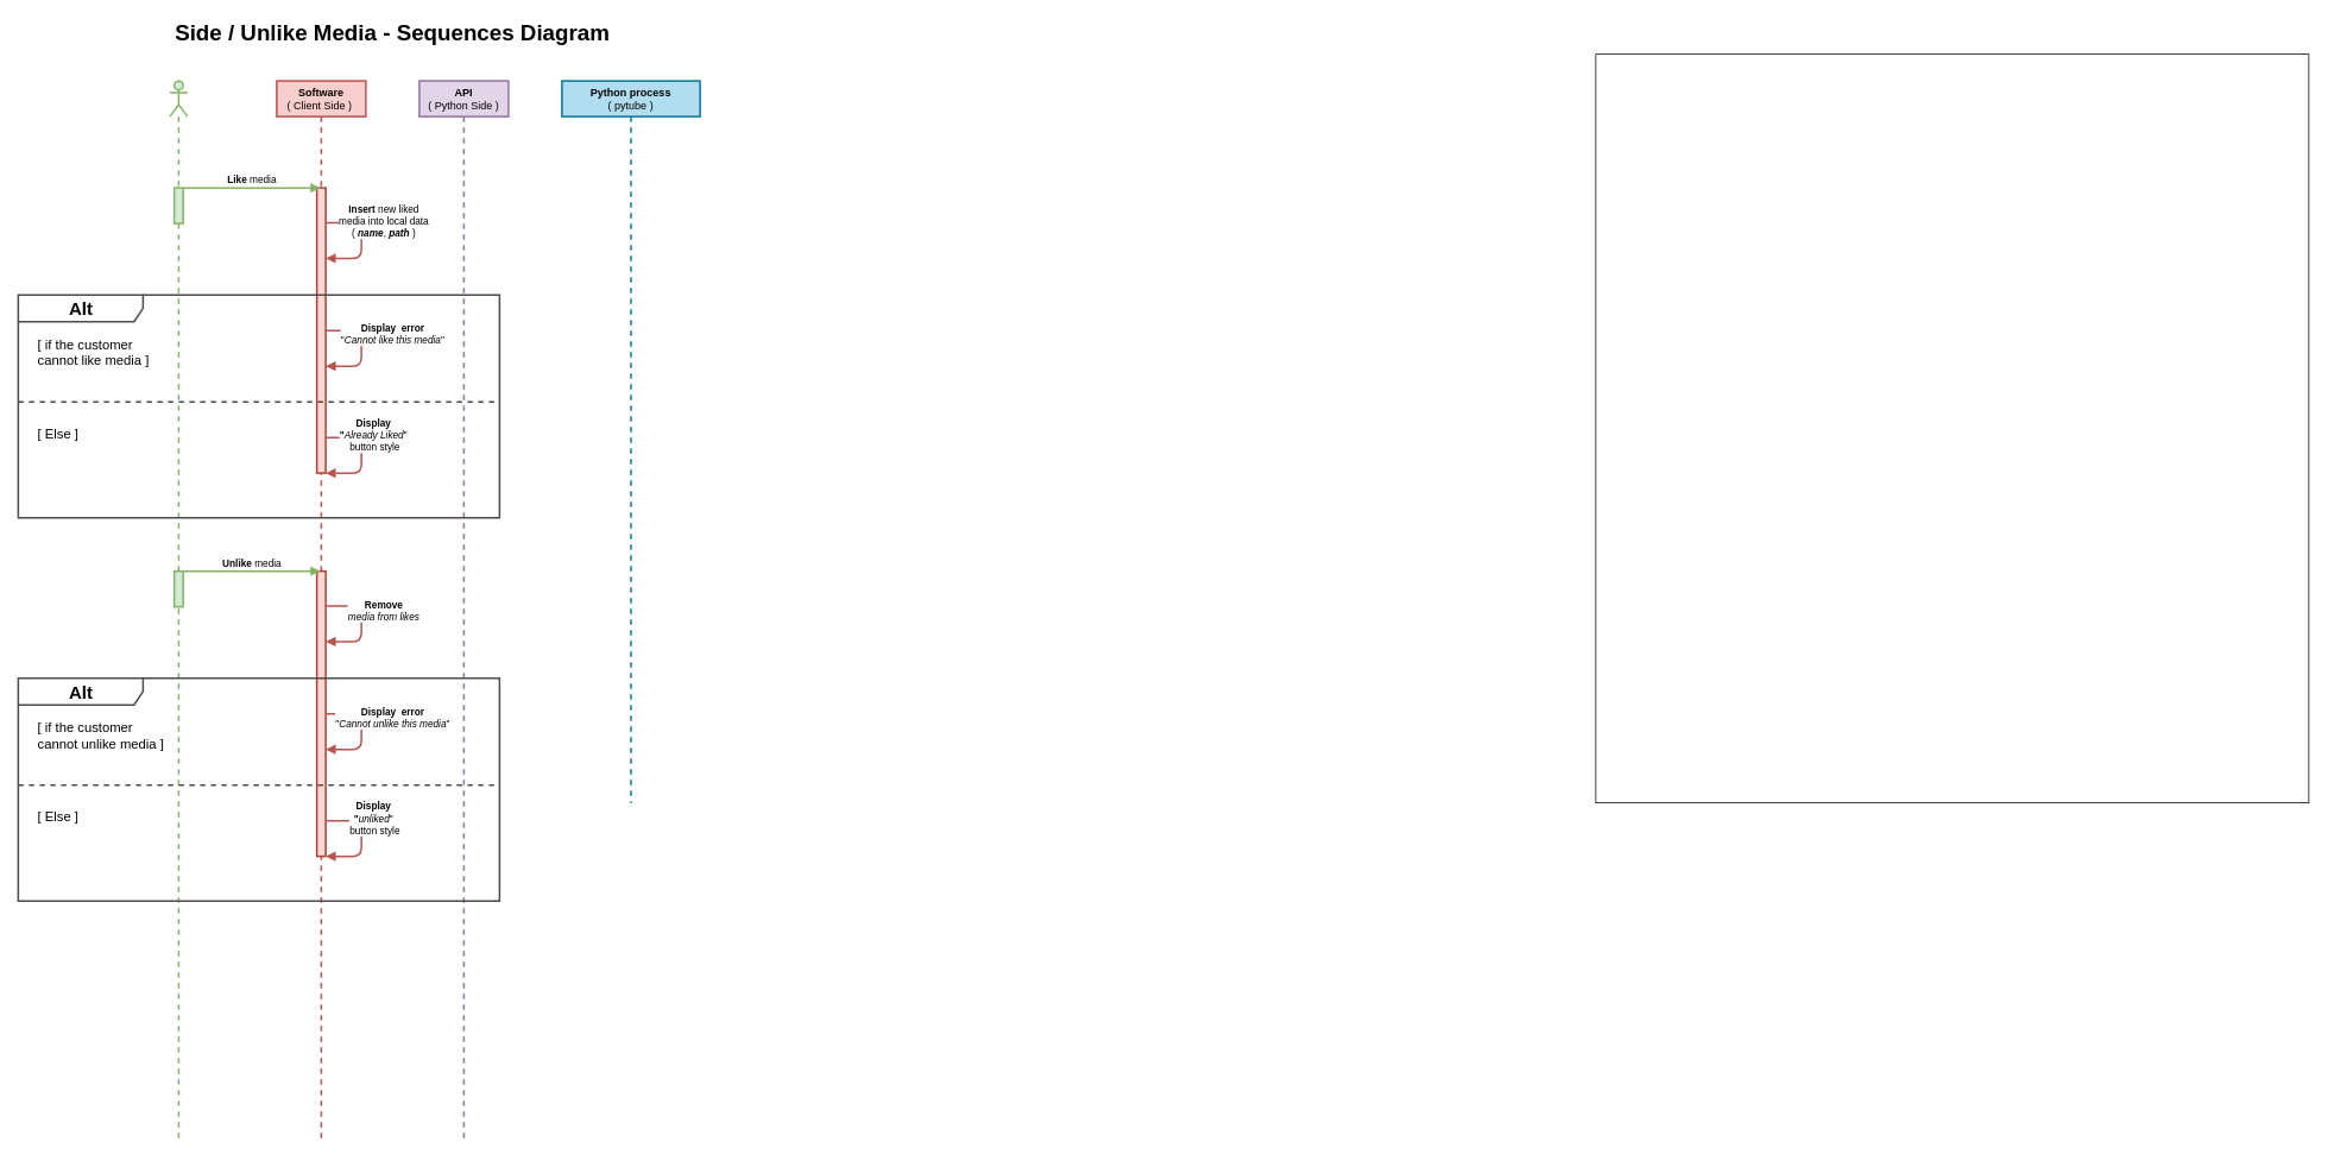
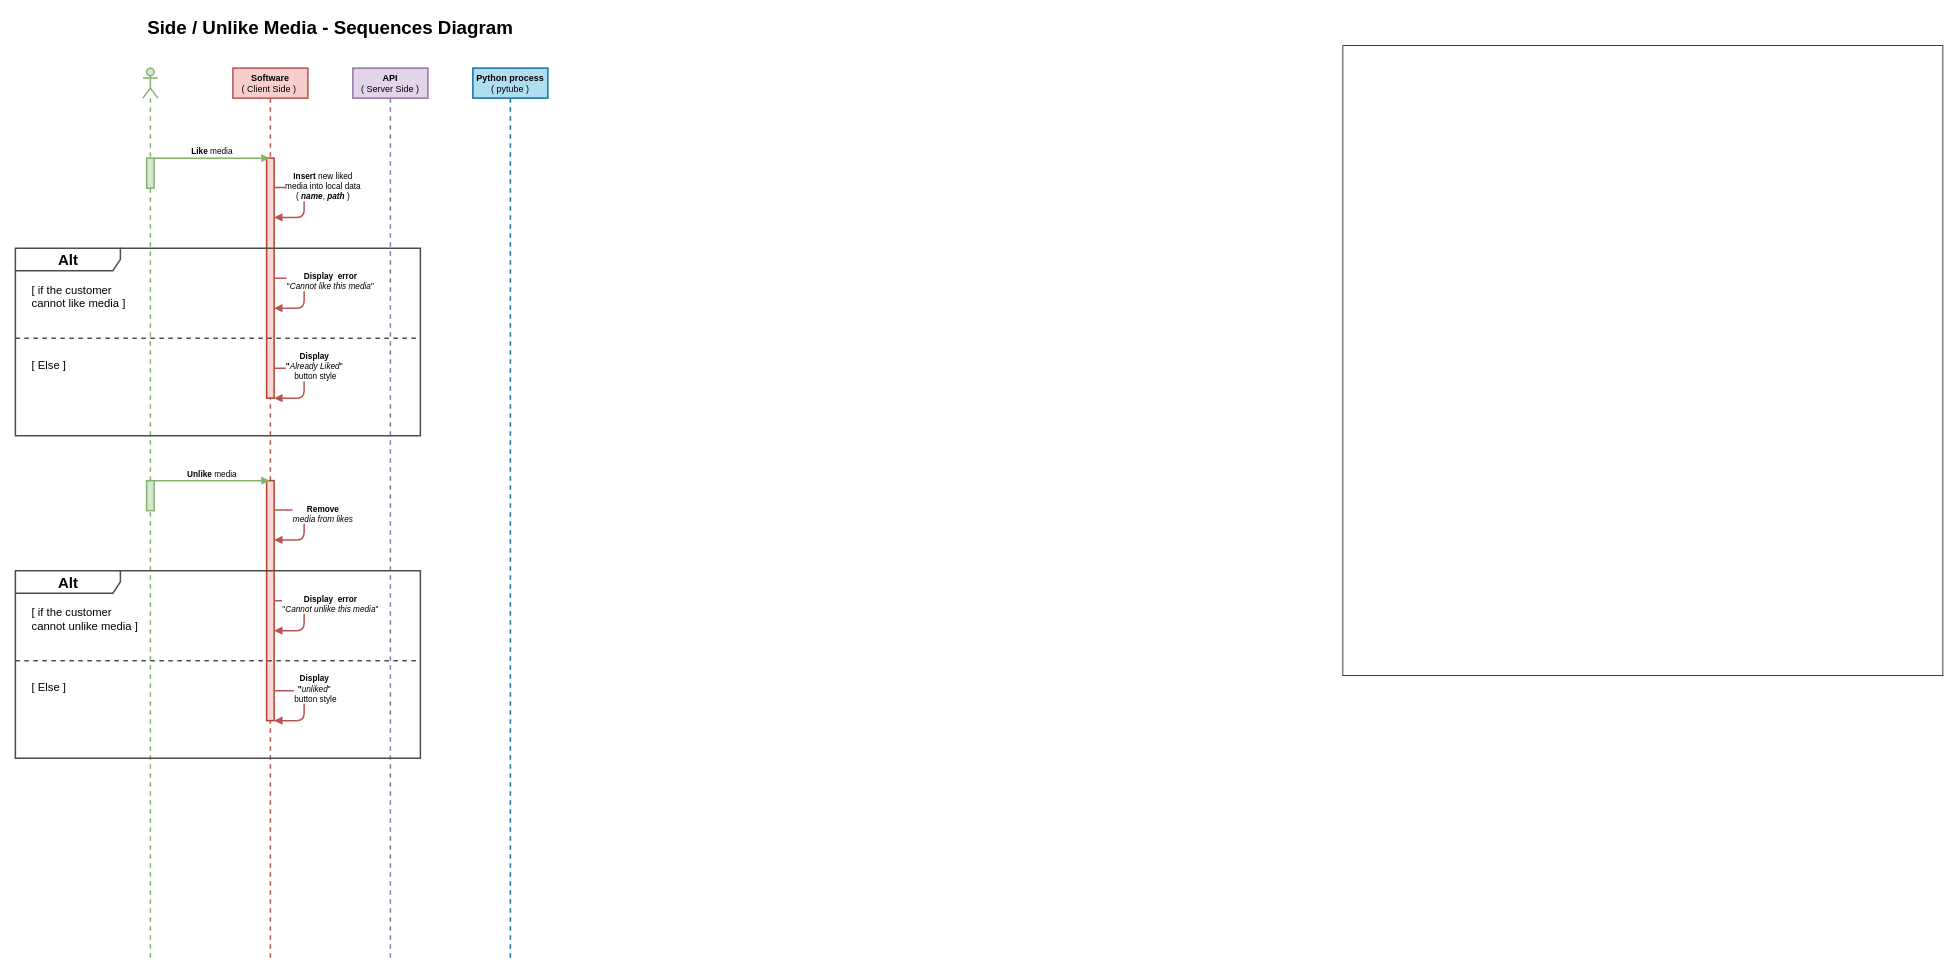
- <mxCell id="5" value="&lt;b&gt;API&lt;/b&gt;&lt;br&gt;( Python Side )" style="shape=umlLifeline;perimeter=lifelinePerimeter;whiteSpace=wrap;html=1;container=0;collapsible=0;recursiveResize=0;outlineConnect=0;strokeColor=#9673a6;strokeWidth=2;fillColor=#e1d5e7;fontColor=#000000;" vertex="1" parent="1"><mxGeometry x="470" y="90" width="100" height="1190" as="geometry" /></mxCell>
+ <mxCell id="5" value="&lt;b&gt;API&lt;/b&gt;&lt;br&gt;( Server Side )" style="shape=umlLifeline;perimeter=lifelinePerimeter;whiteSpace=wrap;html=1;container=0;collapsible=0;recursiveResize=0;outlineConnect=0;strokeColor=#9673a6;strokeWidth=2;fillColor=#e1d5e7;fontColor=#000000;" vertex="1" parent="1"><mxGeometry x="470" y="90" width="100" height="1190" as="geometry" /></mxCell>
- <mxCell id="6" value="&lt;b&gt;Python process&lt;/b&gt;&lt;br&gt;( pytube )" style="shape=umlLifeline;perimeter=lifelinePerimeter;whiteSpace=wrap;html=1;container=0;collapsible=0;recursiveResize=0;outlineConnect=0;strokeColor=#10739e;strokeWidth=2;fillColor=#b1ddf0;fontColor=#000000;" vertex="1" parent="1"><mxGeometry x="630" y="90" width="155" height="810" as="geometry" /></mxCell>
+ <mxCell id="6" value="&lt;b&gt;Python process&lt;/b&gt;&lt;br&gt;( pytube )" style="shape=umlLifeline;perimeter=lifelinePerimeter;whiteSpace=wrap;html=1;container=0;collapsible=0;recursiveResize=0;outlineConnect=0;strokeColor=#10739e;strokeWidth=2;fillColor=#b1ddf0;fontColor=#000000;" vertex="1" parent="1"><mxGeometry x="630" y="90" width="100" height="1190" as="geometry" /></mxCell>
